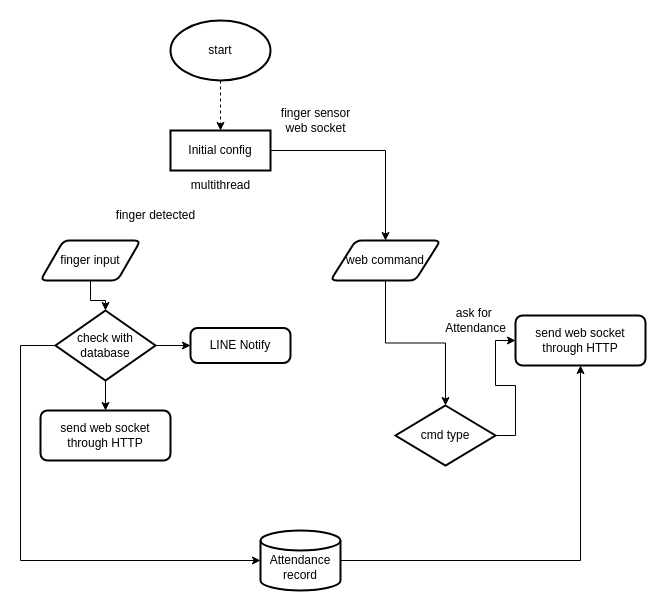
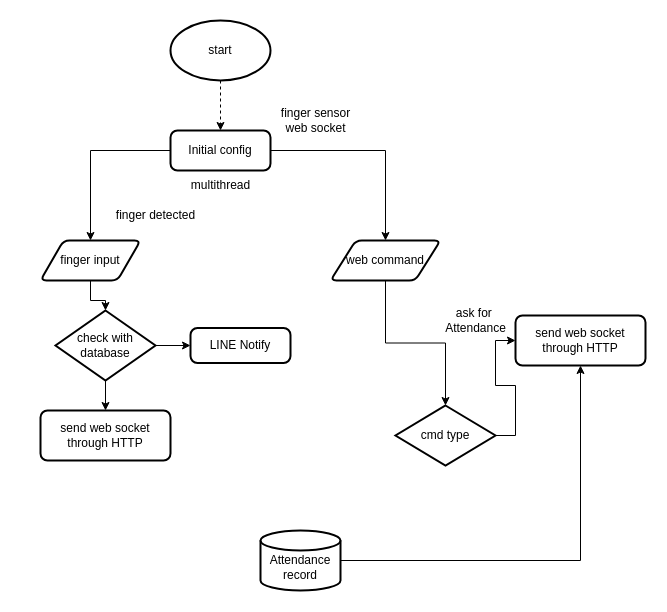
- <mxCell id="6" value="Initial config" style="whiteSpace=wrap;html=1;absoluteArcSize=1;arcSize=14;strokeWidth=2;rounded=0;" parent="1" vertex="1"><mxGeometry x="170" y="130" width="100" height="40" as="geometry" /></mxCell>
+ <mxCell id="6" value="Initial config" style="rounded=1;whiteSpace=wrap;html=1;absoluteArcSize=1;arcSize=14;strokeWidth=2;" parent="1" vertex="1"><mxGeometry x="170" y="130" width="100" height="40" as="geometry" /></mxCell>
+ <mxCell id="4" style="edgeStyle=orthogonalEdgeStyle;rounded=0;orthogonalLoop=1;jettySize=auto;html=1;entryX=0.5;entryY=0;entryDx=0;entryDy=0;" parent="1" source="6" target="9" edge="1"><mxGeometry relative="1" as="geometry" /></mxCell>
- <mxCell id="25" style="edgeStyle=orthogonalEdgeStyle;rounded=0;orthogonalLoop=1;jettySize=auto;html=1;entryX=0;entryY=0.5;entryDx=0;entryDy=0;entryPerimeter=0;" edge="1" parent="1" source="14" target="24"><mxGeometry relative="1" as="geometry"><Array as="points"><mxPoint x="20" y="345" /><mxPoint x="20" y="560" /></Array></mxGeometry></mxCell>
